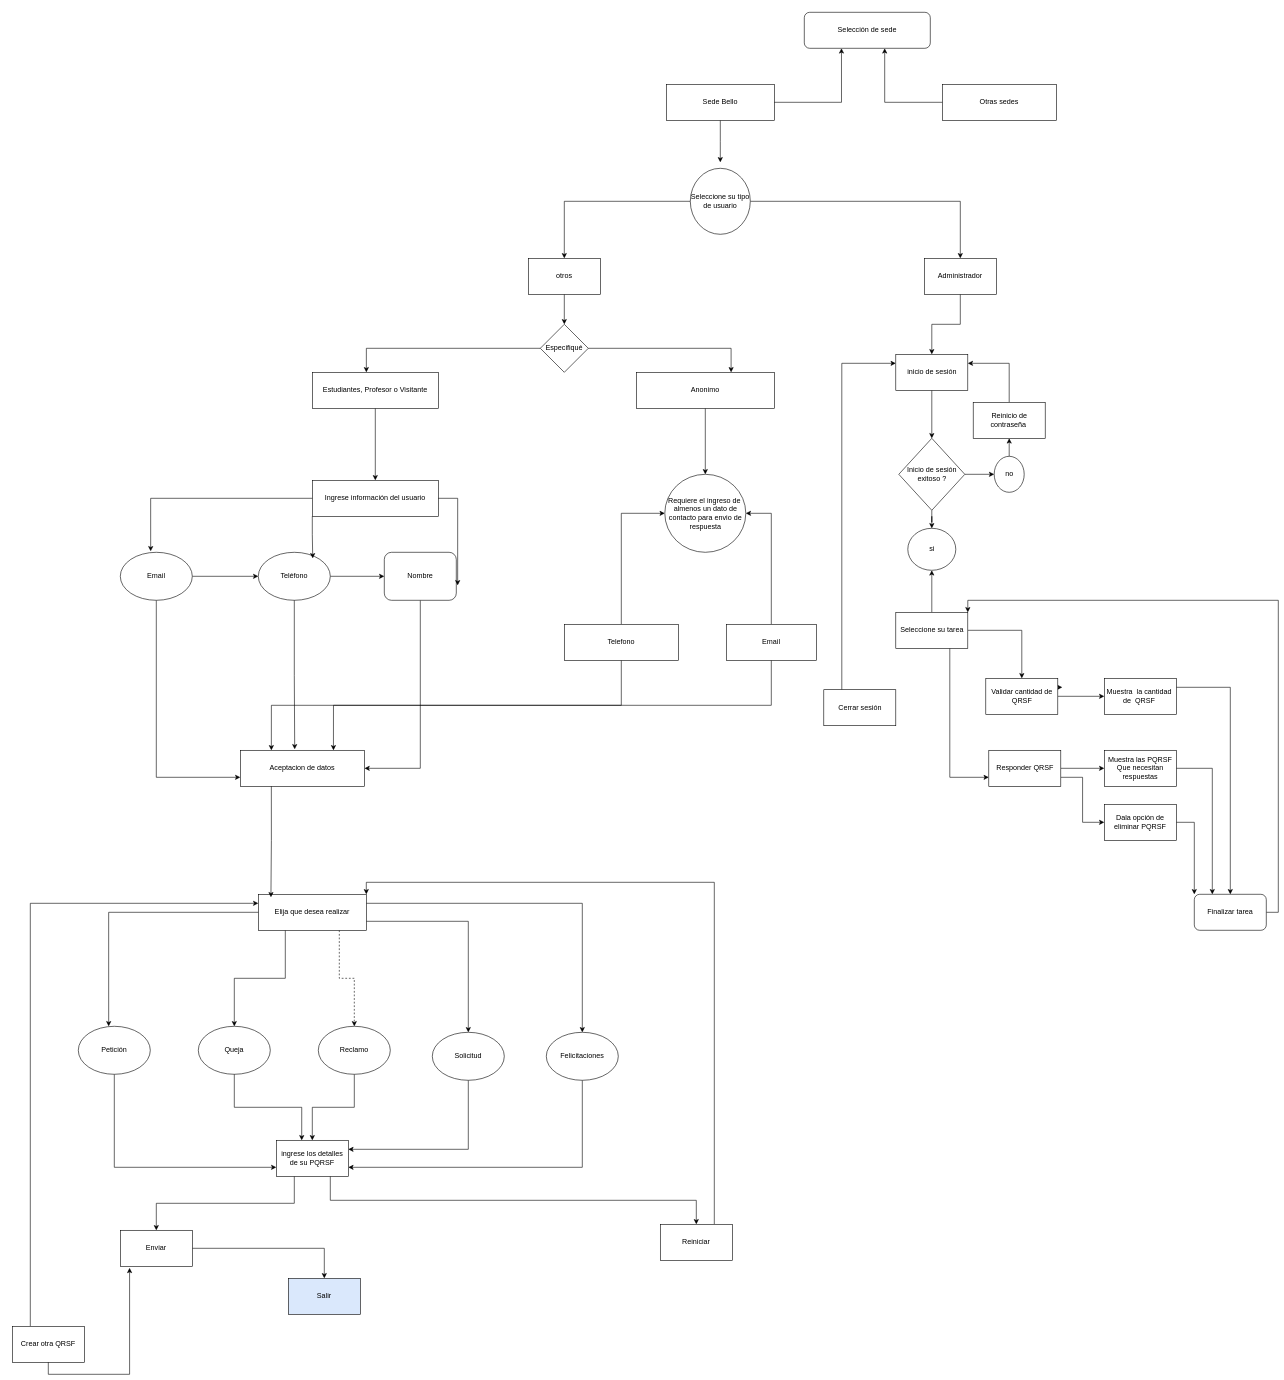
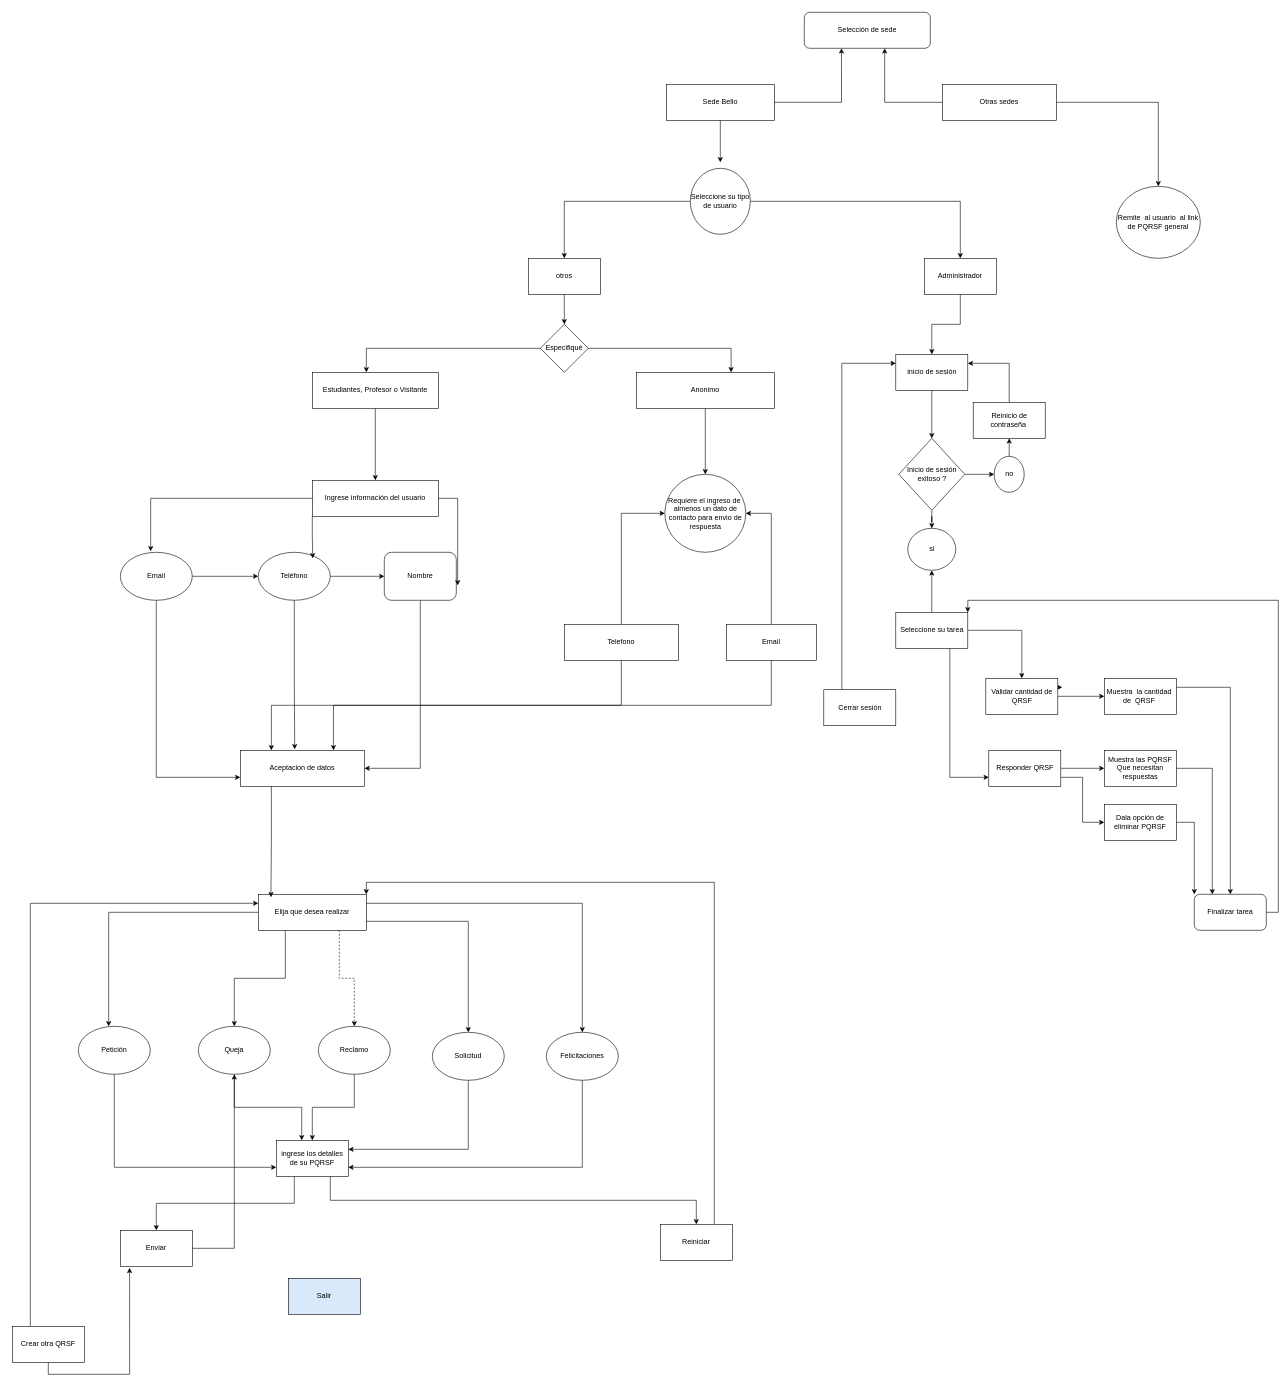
+ <mxCell id="5" value="" style="edgeStyle=orthogonalEdgeStyle;rounded=0;orthogonalLoop=1;jettySize=auto;html=1;" parent="1" source="6" target="9" edge="1"><mxGeometry relative="1" as="geometry" /></mxCell>
+ <mxCell id="9" value="Remite&amp;nbsp; al usuario&amp;nbsp; al link de PQRSF general" style="ellipse;whiteSpace=wrap;html=1;rounded=0;" parent="1" vertex="1"><mxGeometry x="1860" y="310" width="140" height="120" as="geometry" /></mxCell>
- <mxCell id="81" style="edgeStyle=orthogonalEdgeStyle;rounded=0;orthogonalLoop=1;jettySize=auto;html=1;exitX=1;exitY=0.5;exitDx=0;exitDy=0;entryX=0.5;entryY=0;entryDx=0;entryDy=0;" edge="1" parent="1" source="82" target="92"><mxGeometry relative="1" as="geometry" /></mxCell>
+ <mxCell id="81" style="edgeStyle=orthogonalEdgeStyle;rounded=0;orthogonalLoop=1;jettySize=auto;html=1;exitX=1;exitY=0.5;exitDx=0;exitDy=0;" edge="1" parent="1" source="82" target="69"><mxGeometry relative="1" as="geometry" /></mxCell>
